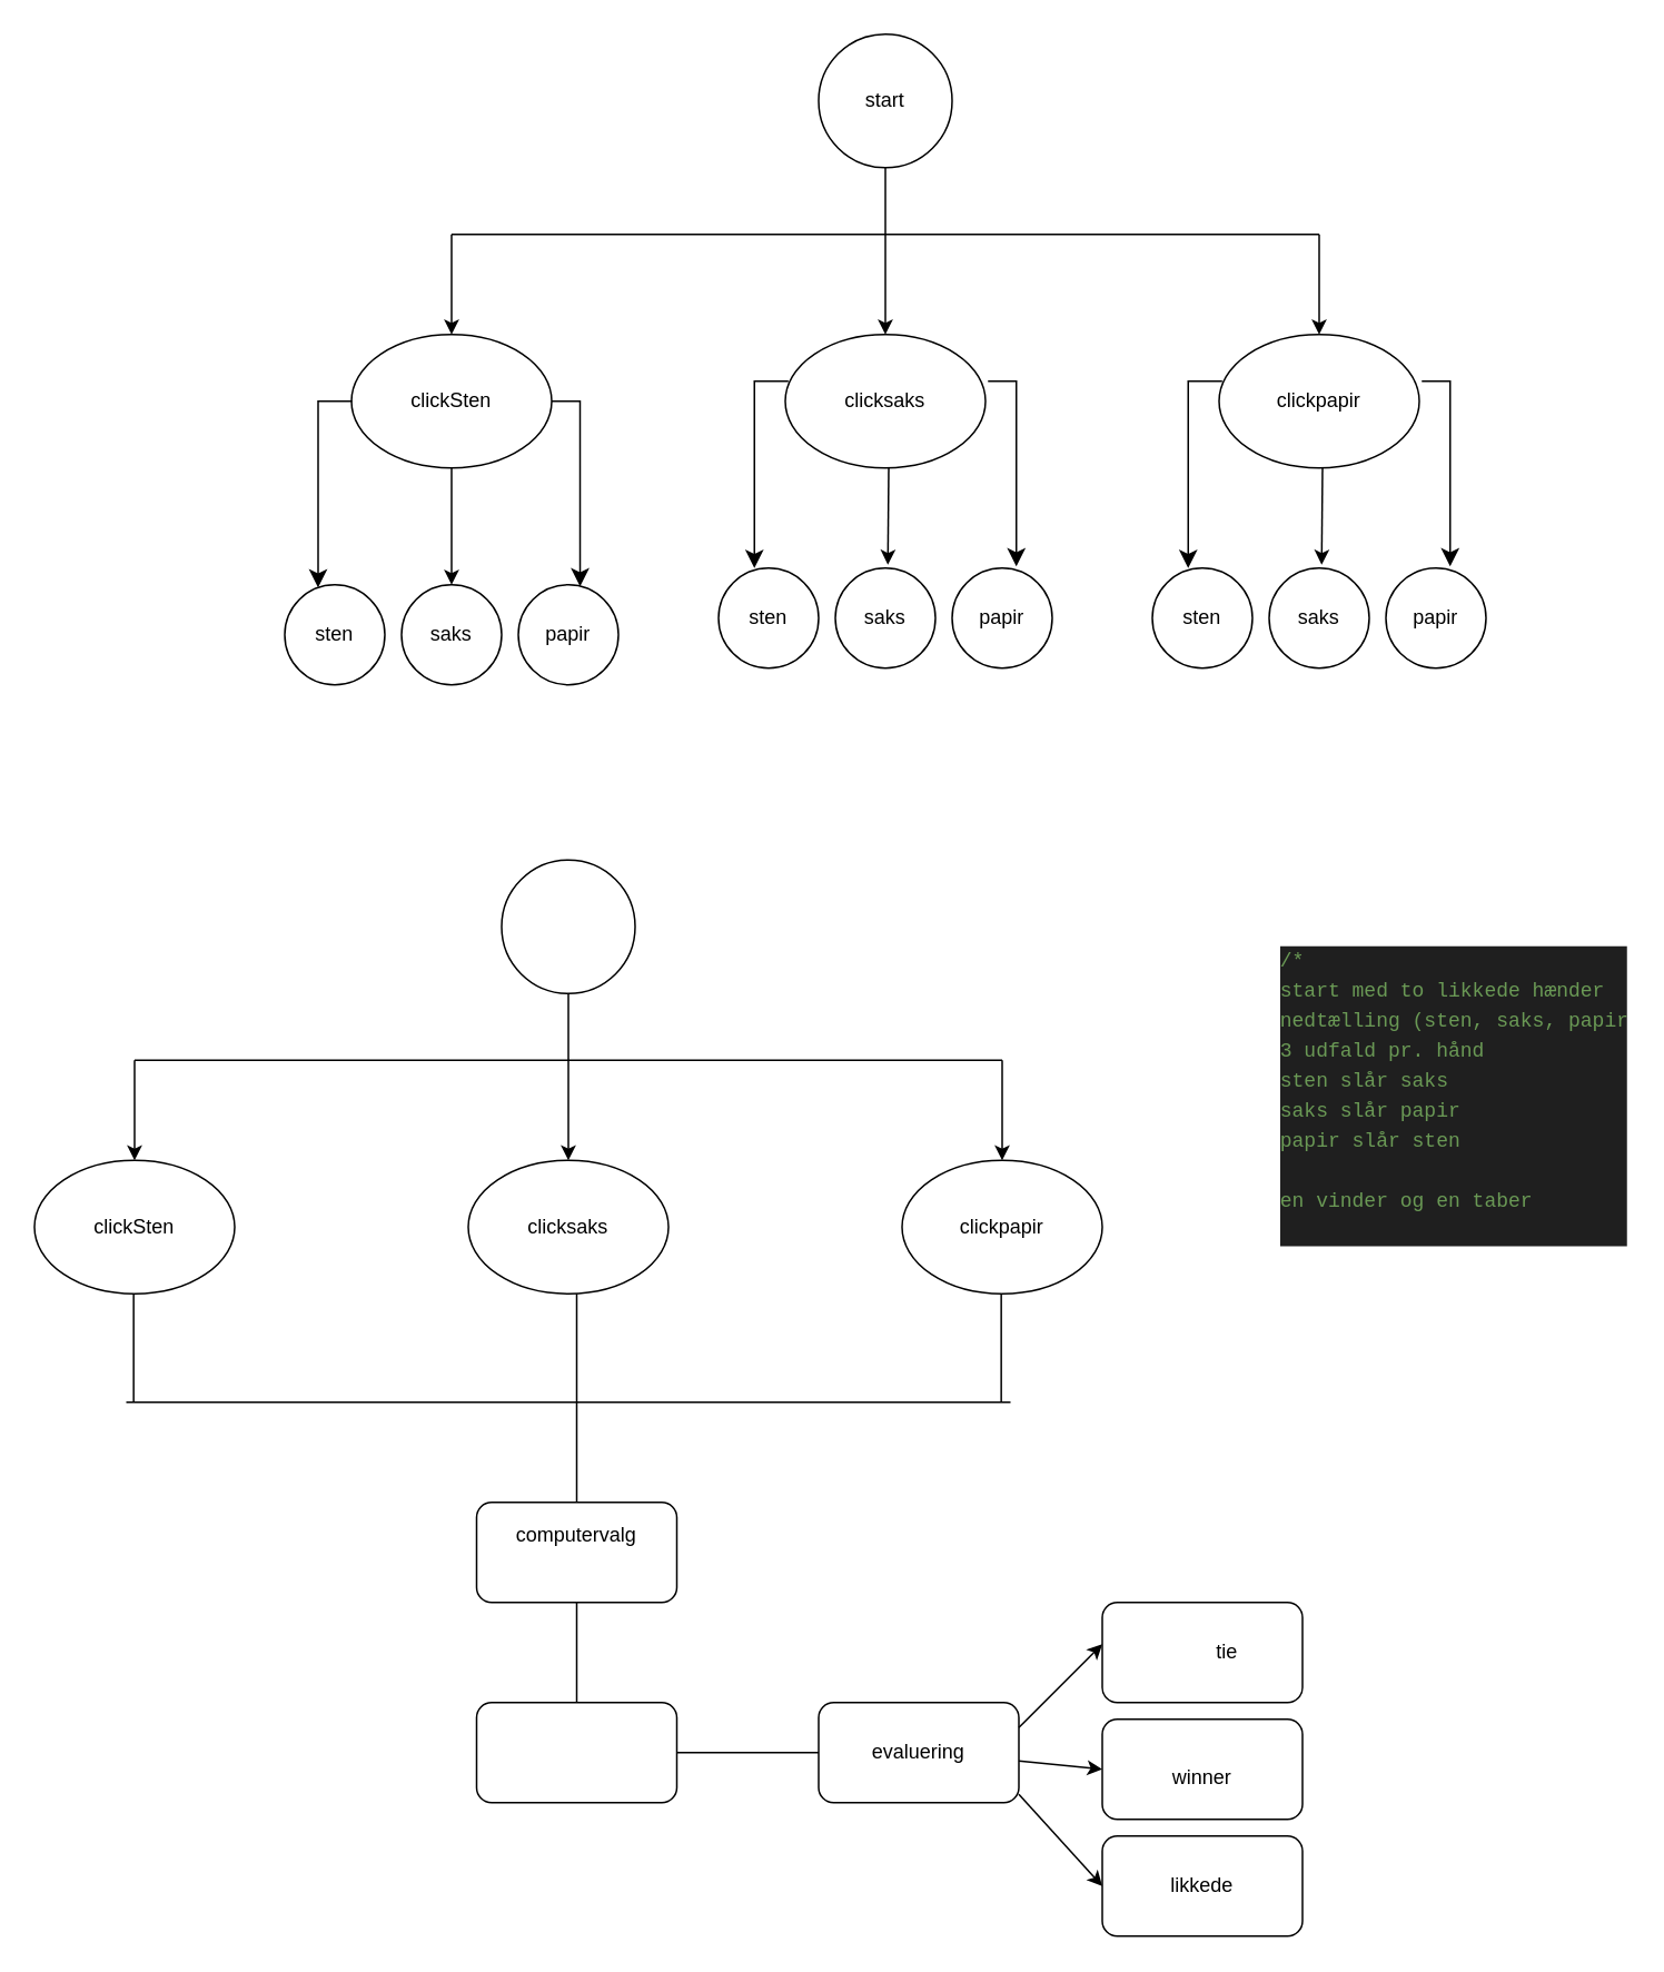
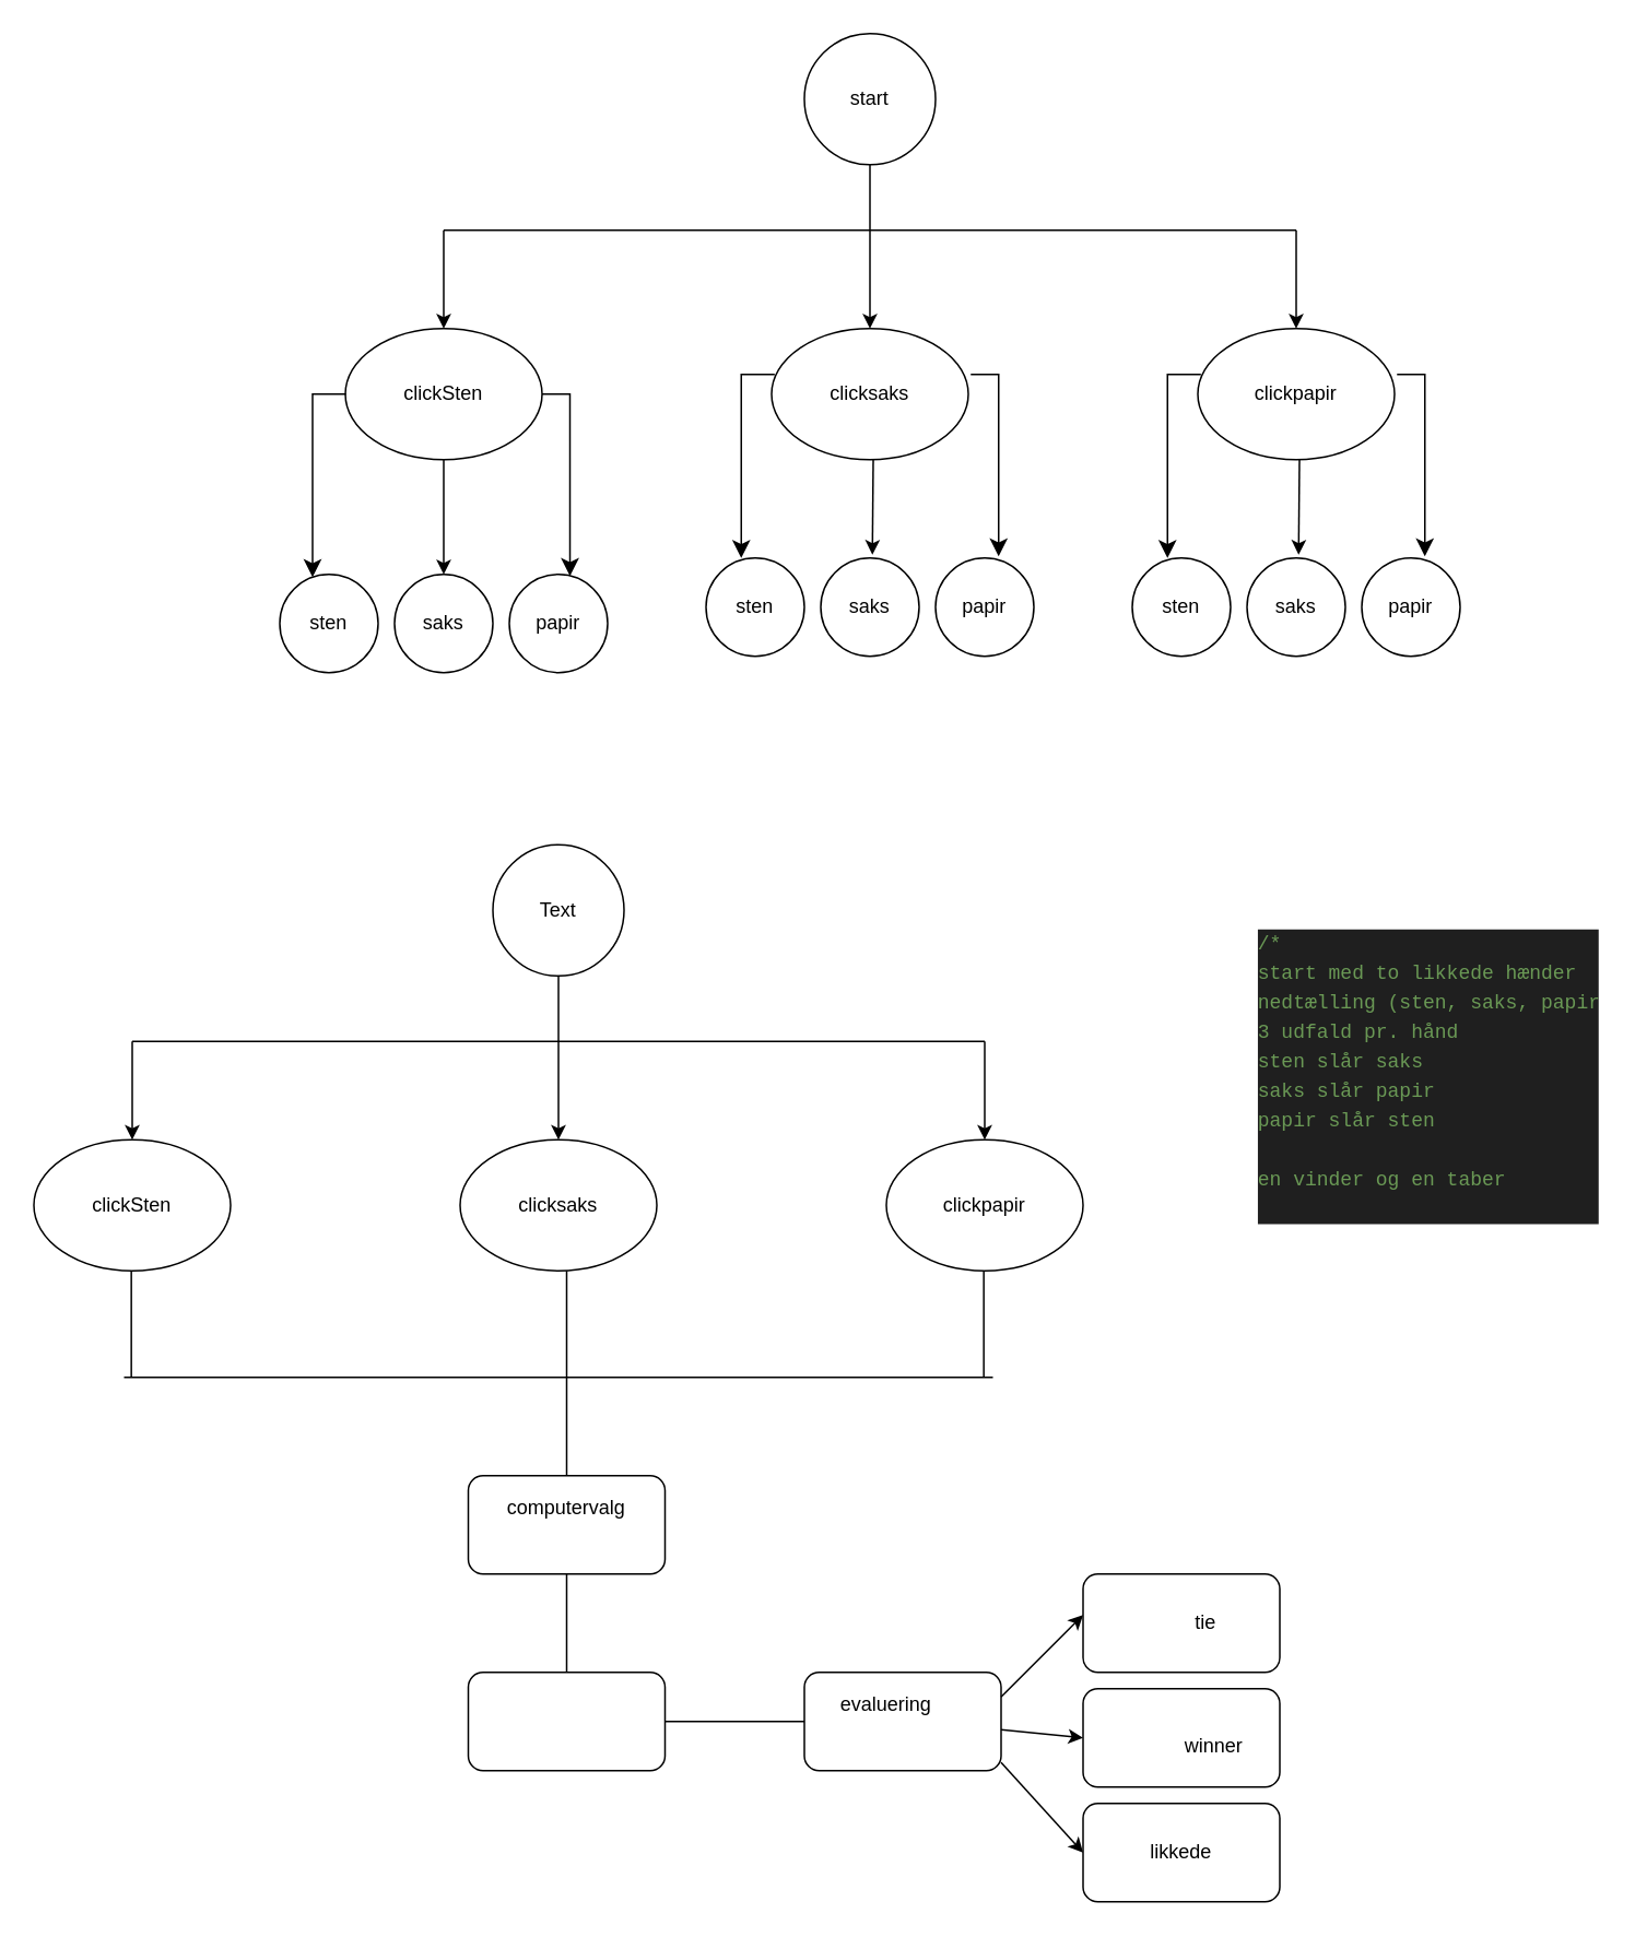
+ <mxCell id="57" value="Text" style="text;html=1;align=center;verticalAlign=middle;whiteSpace=wrap;rounded=0;" vertex="1" parent="1"><mxGeometry x="310" y="540" width="60" height="30" as="geometry" /></mxCell>
- <mxCell id="64" value="evaluering" style="text;html=1;align=center;verticalAlign=middle;whiteSpace=wrap;rounded=0;" vertex="1" parent="1"><mxGeometry x="520" y="1035" width="60" height="30" as="geometry" /></mxCell>
+ <mxCell id="64" value="evaluering" style="text;html=1;align=center;verticalAlign=middle;whiteSpace=wrap;rounded=0;" vertex="1" parent="1"><mxGeometry x="510" y="1025" width="60" height="30" as="geometry" /></mxCell>
- <mxCell id="69" value="winner" style="text;html=1;align=center;verticalAlign=middle;whiteSpace=wrap;rounded=0;" vertex="1" parent="1"><mxGeometry x="690" y="1050" width="60" height="30" as="geometry" /></mxCell>
+ <mxCell id="69" value="winner" style="text;html=1;align=center;verticalAlign=middle;whiteSpace=wrap;rounded=0;" vertex="1" parent="1"><mxGeometry x="710" y="1050" width="60" height="30" as="geometry" /></mxCell>
